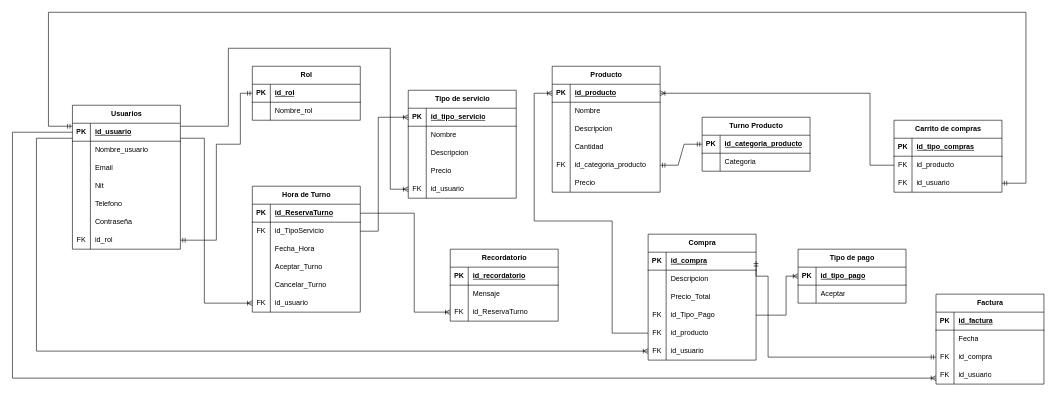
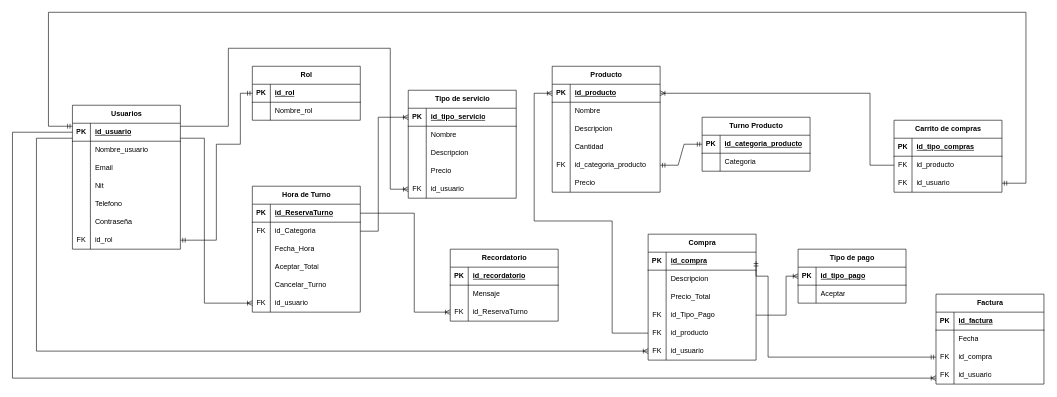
- <mxCell id="37" value="id_TipoServicio" style="shape=partialRectangle;connectable=0;fillColor=none;top=0;left=0;bottom=0;right=0;align=left;spacingLeft=6;overflow=hidden;whiteSpace=wrap;html=1;" parent="35" vertex="1"><mxGeometry x="30" width="150" height="30" as="geometry"><mxRectangle width="150" height="30" as="alternateBounds" /></mxGeometry></mxCell>
+ <mxCell id="37" value="id_Categoria" style="shape=partialRectangle;connectable=0;fillColor=none;top=0;left=0;bottom=0;right=0;align=left;spacingLeft=6;overflow=hidden;whiteSpace=wrap;html=1;" parent="35" vertex="1"><mxGeometry x="30" width="150" height="30" as="geometry"><mxRectangle width="150" height="30" as="alternateBounds" /></mxGeometry></mxCell>
- <mxCell id="43" value="Aceptar_Turno" style="shape=partialRectangle;connectable=0;fillColor=none;top=0;left=0;bottom=0;right=0;align=left;spacingLeft=6;overflow=hidden;whiteSpace=wrap;html=1;" parent="41" vertex="1"><mxGeometry x="30" width="150" height="30" as="geometry"><mxRectangle width="150" height="30" as="alternateBounds" /></mxGeometry></mxCell>
+ <mxCell id="43" value="Aceptar_Total" style="shape=partialRectangle;connectable=0;fillColor=none;top=0;left=0;bottom=0;right=0;align=left;spacingLeft=6;overflow=hidden;whiteSpace=wrap;html=1;" parent="41" vertex="1"><mxGeometry x="30" width="150" height="30" as="geometry"><mxRectangle width="150" height="30" as="alternateBounds" /></mxGeometry></mxCell>
